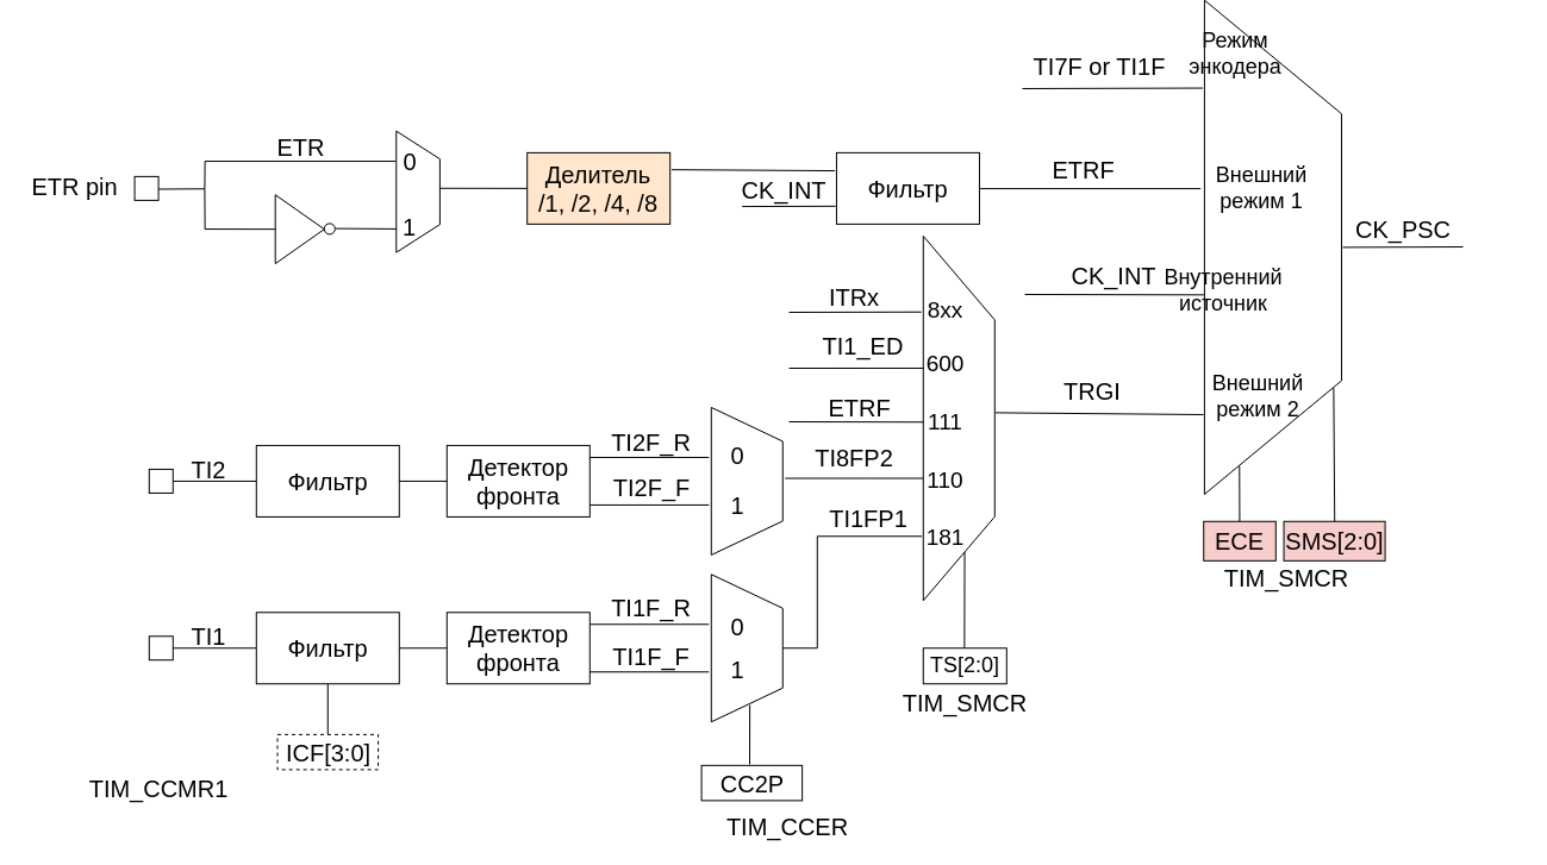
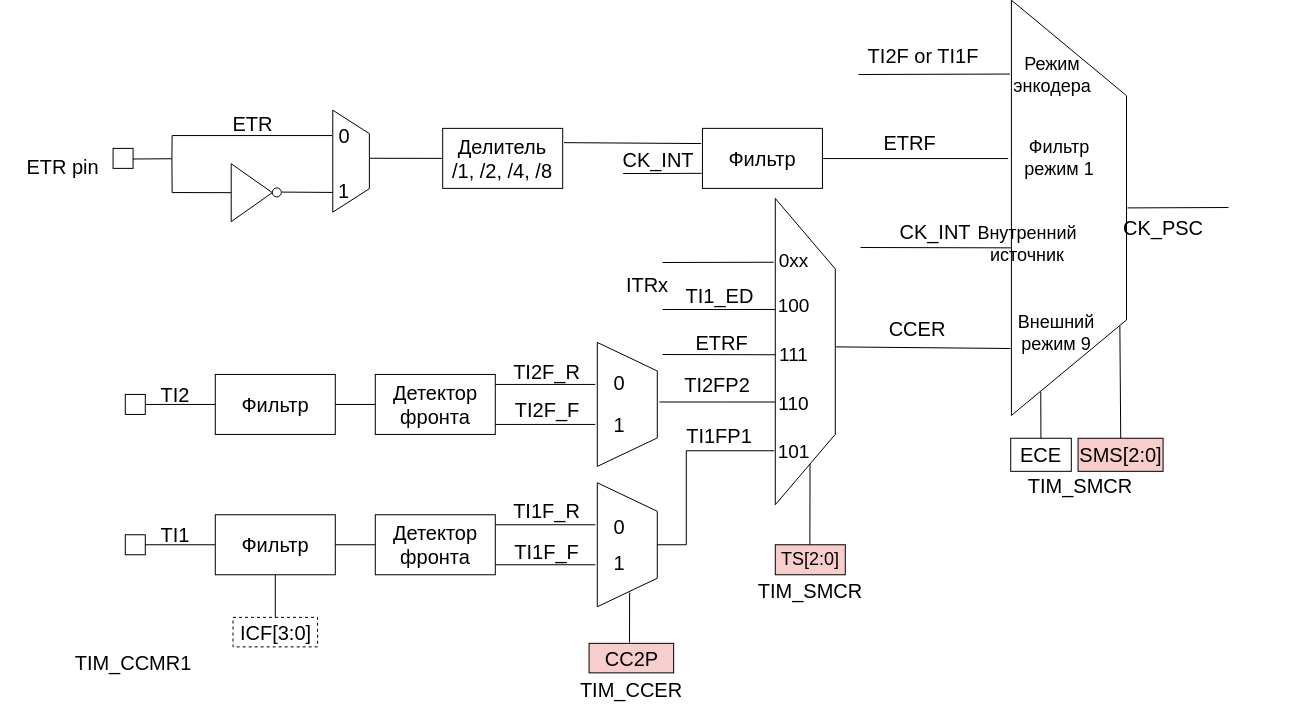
- <mxCell id="70" value="&lt;font style=&quot;font-size: 18px;&quot;&gt;Режим энкодера&lt;/font&gt;" style="text;html=1;align=center;verticalAlign=middle;whiteSpace=wrap;rounded=0;" vertex="1" parent="1"><mxGeometry x="1012.94" y="12.92" width="48.43" height="23.62" as="geometry" /></mxCell>
+ <mxCell id="70" value="&lt;font style=&quot;font-size: 18px;&quot;&gt;Режим энкодера&lt;/font&gt;" style="text;html=1;align=center;verticalAlign=middle;whiteSpace=wrap;rounded=0;" vertex="1" parent="1"><mxGeometry x="1027.94" y="42.92" width="48.43" height="23.62" as="geometry" /></mxCell>
- <mxCell id="68" value="&lt;font style=&quot;font-size: 20px;&quot;&gt;TI7F or TI1F&lt;/font&gt;" style="text;html=1;align=center;verticalAlign=middle;whiteSpace=wrap;rounded=0;" vertex="1" parent="1"><mxGeometry x="863.77" y="20.48" width="118.11" height="30" as="geometry" /></mxCell>
+ <mxCell id="68" value="&lt;font style=&quot;font-size: 20px;&quot;&gt;TI2F or TI1F&lt;/font&gt;" style="text;html=1;align=center;verticalAlign=middle;whiteSpace=wrap;rounded=0;" vertex="1" parent="1"><mxGeometry x="863.77" y="20.48" width="118.11" height="30" as="geometry" /></mxCell>
- <mxCell id="58" value="&lt;font style=&quot;font-size: 20px;&quot;&gt;ETR pin&lt;/font&gt;" style="text;html=1;align=center;verticalAlign=middle;whiteSpace=wrap;rounded=0;" vertex="1" parent="1"><mxGeometry x="20.46" y="121.3" width="84.8" height="30" as="geometry" /></mxCell>
+ <mxCell id="58" value="&lt;font style=&quot;font-size: 20px;&quot;&gt;ETR pin&lt;/font&gt;" style="text;html=1;align=center;verticalAlign=middle;whiteSpace=wrap;rounded=0;" vertex="1" parent="1"><mxGeometry x="20.46" y="131.3" width="84.8" height="30" as="geometry" /></mxCell>
- <mxCell id="48" value="&lt;font style=&quot;font-size: 20px;&quot;&gt;Делитель&lt;/font&gt;&lt;div&gt;&lt;font style=&quot;font-size: 20px;&quot;&gt;/1, /2, /4, /8&lt;/font&gt;&lt;/div&gt;" style="rounded=0;whiteSpace=wrap;html=1;fillColor=#ffe6cc;" vertex="1" parent="1"><mxGeometry x="442.19" y="107.88" width="120" height="60" as="geometry" /></mxCell>
+ <mxCell id="48" value="&lt;font style=&quot;font-size: 20px;&quot;&gt;Делитель&lt;/font&gt;&lt;div&gt;&lt;font style=&quot;font-size: 20px;&quot;&gt;/1, /2, /4, /8&lt;/font&gt;&lt;/div&gt;" style="rounded=0;whiteSpace=wrap;html=1;" vertex="1" parent="1"><mxGeometry x="442.19" y="107.88" width="120" height="60" as="geometry" /></mxCell>
- <mxCell id="71" value="&lt;font style=&quot;font-size: 18px;&quot;&gt;Внешний режим 1&lt;/font&gt;" style="text;html=1;align=center;verticalAlign=middle;whiteSpace=wrap;rounded=0;" vertex="1" parent="1"><mxGeometry x="1017.31" y="122.88" width="83.86" height="30" as="geometry" /></mxCell>
+ <mxCell id="71" value="&lt;font style=&quot;font-size: 18px;&quot;&gt;Фильтр режим 1&lt;/font&gt;" style="text;html=1;align=center;verticalAlign=middle;whiteSpace=wrap;rounded=0;" vertex="1" parent="1"><mxGeometry x="1017.31" y="122.88" width="83.86" height="30" as="geometry" /></mxCell>
- <mxCell id="74" value="&lt;font style=&quot;font-size: 20px;&quot;&gt;CK_PSC&lt;/font&gt;" style="text;html=1;align=center;verticalAlign=middle;whiteSpace=wrap;rounded=0;" vertex="1" parent="1"><mxGeometry x="1148.41" y="157.17" width="60" height="30" as="geometry" /></mxCell>
+ <mxCell id="74" value="&lt;font style=&quot;font-size: 20px;&quot;&gt;CK_PSC&lt;/font&gt;" style="text;html=1;align=center;verticalAlign=middle;whiteSpace=wrap;rounded=0;" vertex="1" parent="1"><mxGeometry x="1133.41" y="192.17" width="60" height="30" as="geometry" /></mxCell>
- <mxCell id="28" value="&lt;font style=&quot;font-size: 20px;&quot;&gt;ITRx&lt;/font&gt;" style="text;html=1;align=center;verticalAlign=middle;whiteSpace=wrap;rounded=0;" vertex="1" parent="1"><mxGeometry x="693.71" y="217.72" width="46.22" height="21.66" as="geometry" /></mxCell>
+ <mxCell id="28" value="&lt;font style=&quot;font-size: 20px;&quot;&gt;ITRx&lt;/font&gt;" style="text;html=1;align=center;verticalAlign=middle;whiteSpace=wrap;rounded=0;" vertex="1" parent="1"><mxGeometry x="623.71" y="252.72" width="46.22" height="21.66" as="geometry" /></mxCell>
- <mxCell id="37" value="&lt;font style=&quot;font-size: 19px;&quot;&gt;8xx&lt;/font&gt;" style="text;html=1;align=center;verticalAlign=middle;whiteSpace=wrap;rounded=0;" vertex="1" parent="1"><mxGeometry x="771.95" y="231.9" width="43.3" height="17.72" as="geometry" /></mxCell>
+ <mxCell id="37" value="&lt;font style=&quot;font-size: 19px;&quot;&gt;0xx&lt;/font&gt;" style="text;html=1;align=center;verticalAlign=middle;whiteSpace=wrap;rounded=0;" vertex="1" parent="1"><mxGeometry x="771.95" y="231.9" width="43.3" height="17.72" as="geometry" /></mxCell>
- <mxCell id="29" value="&lt;font style=&quot;font-size: 20px;&quot;&gt;TI1_ED&lt;/font&gt;" style="text;html=1;align=center;verticalAlign=middle;whiteSpace=wrap;rounded=0;" vertex="1" parent="1"><mxGeometry x="699.7" y="258.79" width="49.17" height="21.65" as="geometry" /></mxCell>
+ <mxCell id="29" value="&lt;font style=&quot;font-size: 20px;&quot;&gt;TI1_ED&lt;/font&gt;" style="text;html=1;align=center;verticalAlign=middle;whiteSpace=wrap;rounded=0;" vertex="1" parent="1"><mxGeometry x="694.7" y="263.79" width="49.17" height="21.65" as="geometry" /></mxCell>
- <mxCell id="36" value="&lt;font style=&quot;font-size: 19px;&quot;&gt;600&lt;/font&gt;" style="text;html=1;align=center;verticalAlign=middle;whiteSpace=wrap;rounded=0;" vertex="1" parent="1"><mxGeometry x="771.95" y="277.17" width="43.3" height="17.72" as="geometry" /></mxCell>
+ <mxCell id="36" value="&lt;font style=&quot;font-size: 19px;&quot;&gt;100&lt;/font&gt;" style="text;html=1;align=center;verticalAlign=middle;whiteSpace=wrap;rounded=0;" vertex="1" parent="1"><mxGeometry x="771.95" y="277.17" width="43.3" height="17.72" as="geometry" /></mxCell>
- <mxCell id="56" value="&lt;font style=&quot;font-size: 20px;&quot;&gt;TRGI&lt;/font&gt;" style="text;html=1;align=center;verticalAlign=middle;whiteSpace=wrap;rounded=0;" vertex="1" parent="1"><mxGeometry x="886.6" y="293.31" width="60" height="30" as="geometry" /></mxCell>
+ <mxCell id="56" value="&lt;font style=&quot;font-size: 20px;&quot;&gt;CCER&lt;/font&gt;" style="text;html=1;align=center;verticalAlign=middle;whiteSpace=wrap;rounded=0;" vertex="1" parent="1"><mxGeometry x="886.6" y="293.31" width="60" height="30" as="geometry" /></mxCell>
- <mxCell id="72" value="&lt;font style=&quot;font-size: 18px;&quot;&gt;Внешний режим 2&lt;/font&gt;" style="text;html=1;align=center;verticalAlign=middle;whiteSpace=wrap;rounded=0;" vertex="1" parent="1"><mxGeometry x="1013.77" y="298.04" width="83.86" height="30" as="geometry" /></mxCell>
+ <mxCell id="72" value="&lt;font style=&quot;font-size: 18px;&quot;&gt;Внешний режим 9&lt;/font&gt;" style="text;html=1;align=center;verticalAlign=middle;whiteSpace=wrap;rounded=0;" vertex="1" parent="1"><mxGeometry x="1013.77" y="298.04" width="83.86" height="30" as="geometry" /></mxCell>
- <mxCell id="31" value="&lt;font style=&quot;font-size: 20px;&quot;&gt;TI8FP2&lt;/font&gt;" style="text;html=1;align=center;verticalAlign=middle;whiteSpace=wrap;rounded=0;" vertex="1" parent="1"><mxGeometry x="688.79" y="350.01" width="56.06" height="27.56" as="geometry" /></mxCell>
+ <mxCell id="31" value="&lt;font style=&quot;font-size: 20px;&quot;&gt;TI2FP2&lt;/font&gt;" style="text;html=1;align=center;verticalAlign=middle;whiteSpace=wrap;rounded=0;" vertex="1" parent="1"><mxGeometry x="688.79" y="350.01" width="56.06" height="27.56" as="geometry" /></mxCell>
- <mxCell id="32" value="&lt;font style=&quot;font-size: 20px;&quot;&gt;TI1FP1&lt;/font&gt;" style="text;html=1;align=center;verticalAlign=middle;whiteSpace=wrap;rounded=0;" vertex="1" parent="1"><mxGeometry x="701.25" y="401.19" width="56.06" height="27.56" as="geometry" /></mxCell>
+ <mxCell id="32" value="&lt;font style=&quot;font-size: 20px;&quot;&gt;TI1FP1&lt;/font&gt;" style="text;html=1;align=center;verticalAlign=middle;whiteSpace=wrap;rounded=0;" vertex="1" parent="1"><mxGeometry x="691.25" y="401.19" width="56.06" height="27.56" as="geometry" /></mxCell>
- <mxCell id="33" value="&lt;font style=&quot;font-size: 19px;&quot;&gt;181&lt;/font&gt;" style="text;html=1;align=center;verticalAlign=middle;whiteSpace=wrap;rounded=0;" vertex="1" parent="1"><mxGeometry x="771.95" y="422.84" width="43.3" height="17.72" as="geometry" /></mxCell>
+ <mxCell id="33" value="&lt;font style=&quot;font-size: 19px;&quot;&gt;101&lt;/font&gt;" style="text;html=1;align=center;verticalAlign=middle;whiteSpace=wrap;rounded=0;" vertex="1" parent="1"><mxGeometry x="771.95" y="422.84" width="43.3" height="17.72" as="geometry" /></mxCell>
- <mxCell id="81" value="&lt;font style=&quot;font-size: 20px;&quot;&gt;ECE&lt;/font&gt;" style="rounded=0;whiteSpace=wrap;html=1;fillColor=#f8cecc;" vertex="1" parent="1"><mxGeometry x="1010.23" y="417.76" width="60.59" height="33.07" as="geometry" /></mxCell>
+ <mxCell id="81" value="&lt;font style=&quot;font-size: 20px;&quot;&gt;ECE&lt;/font&gt;" style="rounded=0;whiteSpace=wrap;html=1;" vertex="1" parent="1"><mxGeometry x="1010.23" y="417.76" width="60.59" height="33.07" as="geometry" /></mxCell>
- <mxCell id="26" value="&lt;font style=&quot;font-size: 18px;&quot;&gt;TS[2:0]&lt;/font&gt;" style="rounded=0;whiteSpace=wrap;html=1;" vertex="1" parent="1"><mxGeometry x="774.79" y="524.26" width="70" height="30" as="geometry" /></mxCell>
+ <mxCell id="26" value="&lt;font style=&quot;font-size: 18px;&quot;&gt;TS[2:0]&lt;/font&gt;" style="rounded=0;whiteSpace=wrap;html=1;fillColor=#f8cecc;" vertex="1" parent="1"><mxGeometry x="774.79" y="524.26" width="70" height="30" as="geometry" /></mxCell>
- <mxCell id="78" value="&lt;font style=&quot;font-size: 20px;&quot;&gt;CC2P&lt;/font&gt;" style="rounded=0;whiteSpace=wrap;html=1;" vertex="1" parent="1"><mxGeometry x="588.57" y="622.84" width="84.57" height="29.53" as="geometry" /></mxCell>
+ <mxCell id="78" value="&lt;font style=&quot;font-size: 20px;&quot;&gt;CC2P&lt;/font&gt;" style="rounded=0;whiteSpace=wrap;html=1;fillColor=#f8cecc;" vertex="1" parent="1"><mxGeometry x="588.57" y="622.84" width="84.57" height="29.53" as="geometry" /></mxCell>
- <mxCell id="80" value="&lt;font style=&quot;font-size: 20px;&quot;&gt;TIM_CCER&lt;/font&gt;" style="text;html=1;align=center;verticalAlign=middle;whiteSpace=wrap;rounded=0;" vertex="1" parent="1"><mxGeometry x="630.86" y="658.55" width="60" height="30" as="geometry" /></mxCell>
+ <mxCell id="80" value="&lt;font style=&quot;font-size: 20px;&quot;&gt;TIM_CCER&lt;/font&gt;" style="text;html=1;align=center;verticalAlign=middle;whiteSpace=wrap;rounded=0;" vertex="1" parent="1"><mxGeometry x="600.86" y="653.55" width="60" height="30" as="geometry" /></mxCell>
